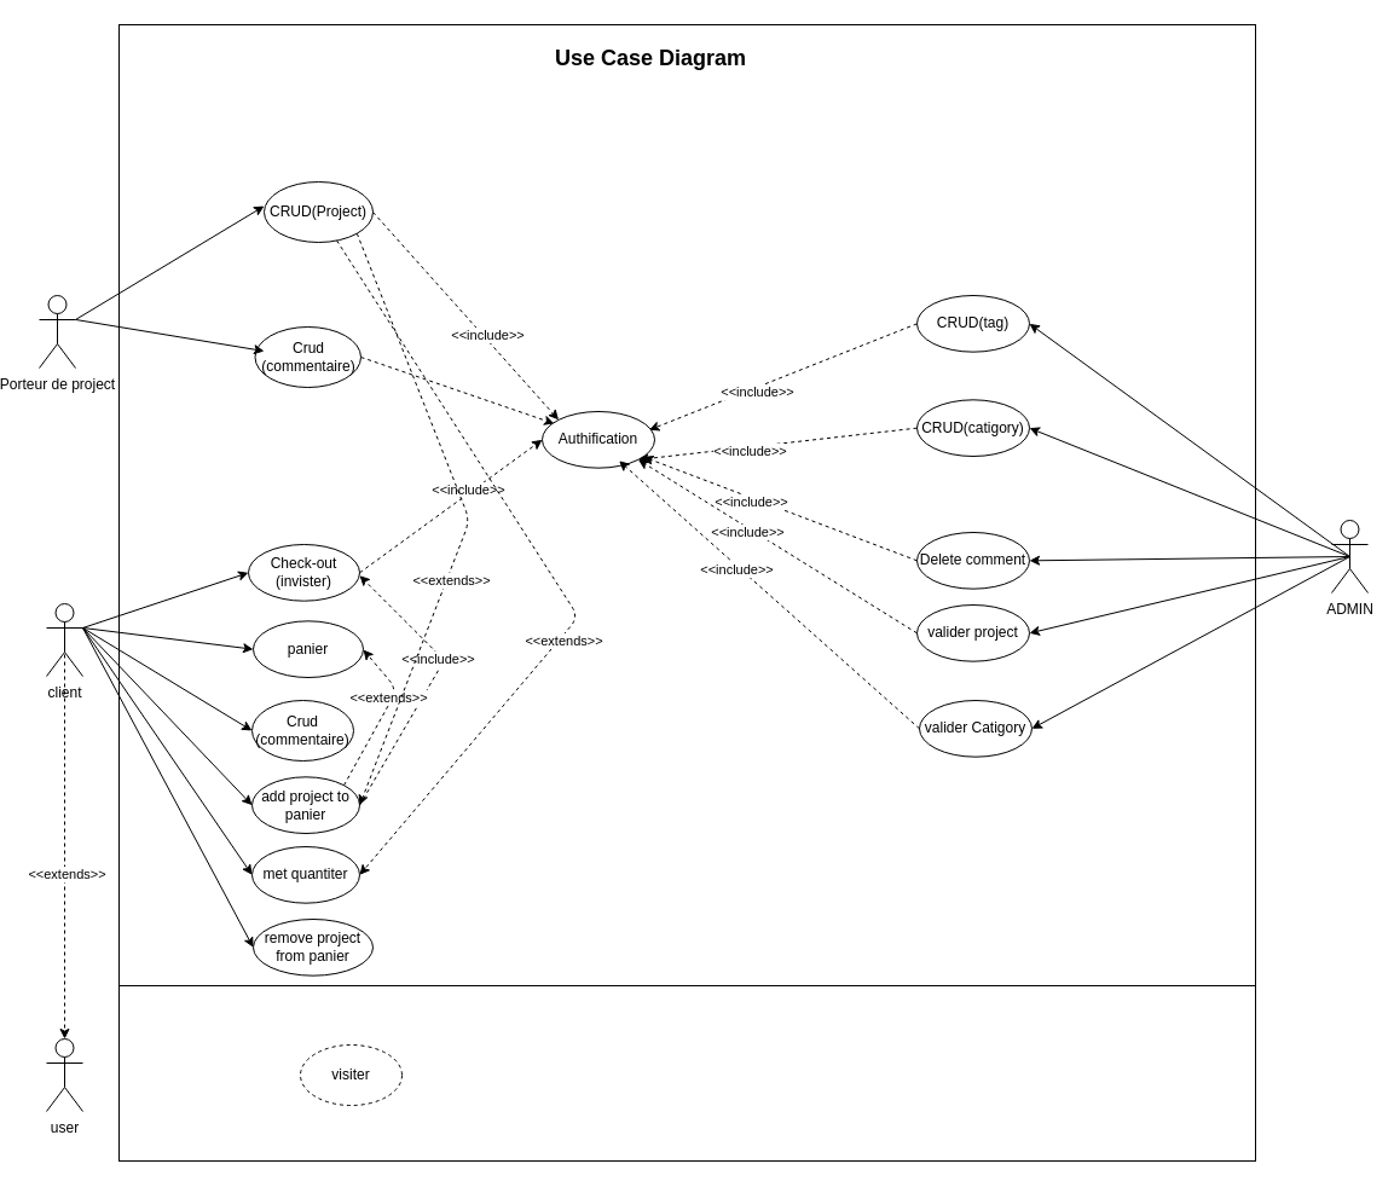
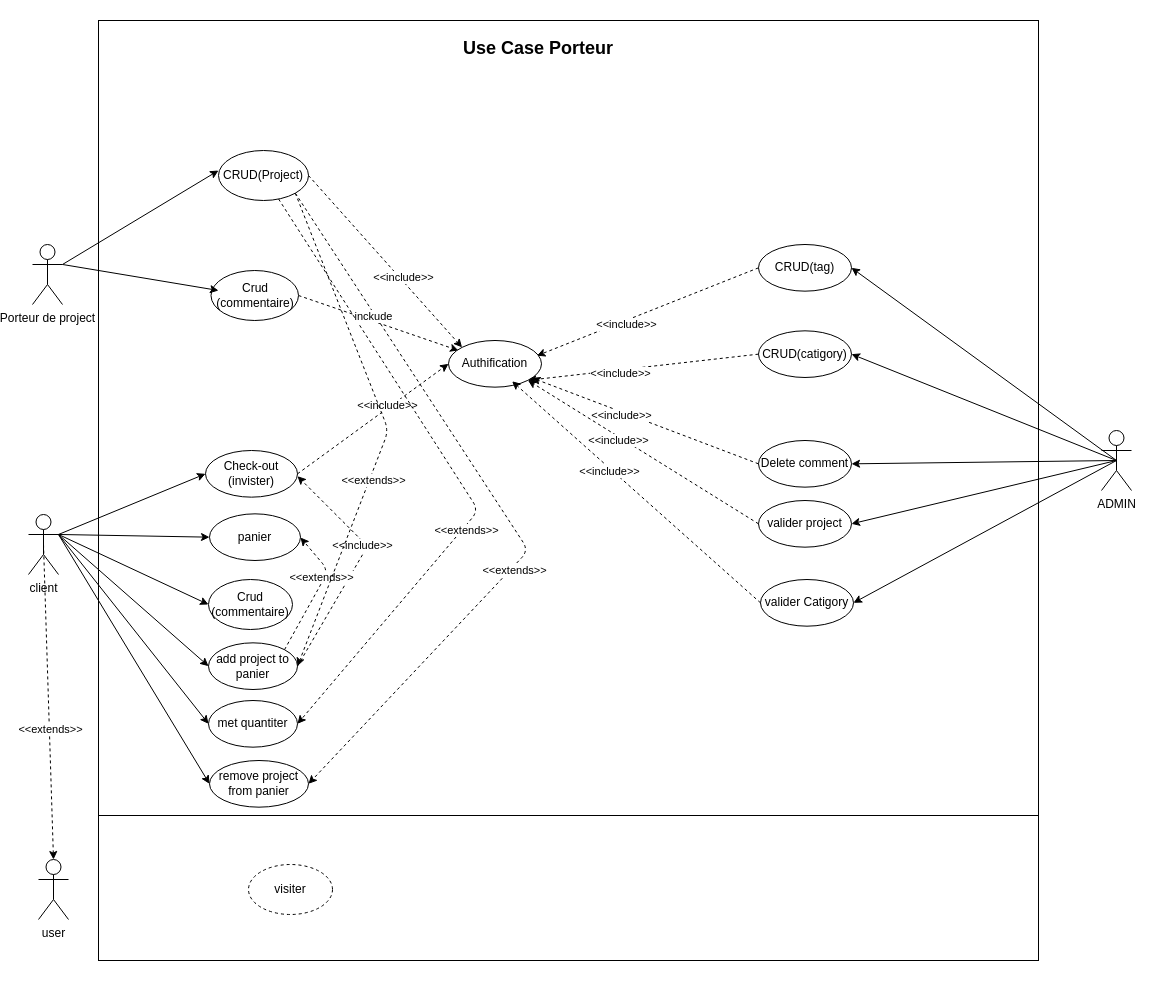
- <mxCell id="10" value="Use Case Diagram" style="text;html=1;strokeColor=none;fillColor=none;align=center;verticalAlign=middle;whiteSpace=wrap;rounded=0;fontSize=18;fontStyle=1" parent="1" vertex="1"><mxGeometry x="436" y="23.33" width="180" height="50" as="geometry" /></mxCell>
+ <mxCell id="10" value="Use Case Porteur" style="text;html=1;strokeColor=none;fillColor=none;align=center;verticalAlign=middle;whiteSpace=wrap;rounded=0;fontSize=18;fontStyle=1" parent="1" vertex="1"><mxGeometry x="436" y="23.33" width="180" height="50" as="geometry" /></mxCell>
+ <mxCell id="41" value="" style="endArrow=classic;html=1;exitX=1;exitY=1;exitDx=0;exitDy=0;dashed=1;entryX=1;entryY=0.5;entryDx=0;entryDy=0;" parent="1" source="44" target="20" edge="1"><mxGeometry width="50" height="50" relative="1" as="geometry"><mxPoint x="786" y="563.335" as="sourcePoint" /><mxPoint x="446" y="760" as="targetPoint" /><Array as="points"><mxPoint x="516" y="550" /></Array></mxGeometry></mxCell>
+ <mxCell id="42" value="&amp;lt;&amp;lt;extends&amp;gt;&amp;gt;" style="edgeLabel;html=1;align=center;verticalAlign=middle;resizable=0;points=[];" parent="41" vertex="1" connectable="0"><mxGeometry x="0.208" y="3" relative="1" as="geometry"><mxPoint as="offset" /></mxGeometry></mxCell>
+ <mxCell id="43" value="inckude" style="edgeLabel;html=1;align=center;verticalAlign=middle;resizable=0;points=[];" parent="41" vertex="1" connectable="0"><mxGeometry x="-0.612" y="-2" relative="1" as="geometry"><mxPoint as="offset" /></mxGeometry></mxCell>
- <mxCell id="4" value="client" style="shape=umlActor;verticalLabelPosition=bottom;verticalAlign=top;html=1;outlineConnect=0;" parent="1" vertex="1"><mxGeometry x="26" y="499" width="30" height="60" as="geometry" /></mxCell>
+ <mxCell id="4" value="client" style="shape=umlActor;verticalLabelPosition=bottom;verticalAlign=top;html=1;outlineConnect=0;" parent="1" vertex="1"><mxGeometry x="16" y="514" width="30" height="60" as="geometry" /></mxCell>
